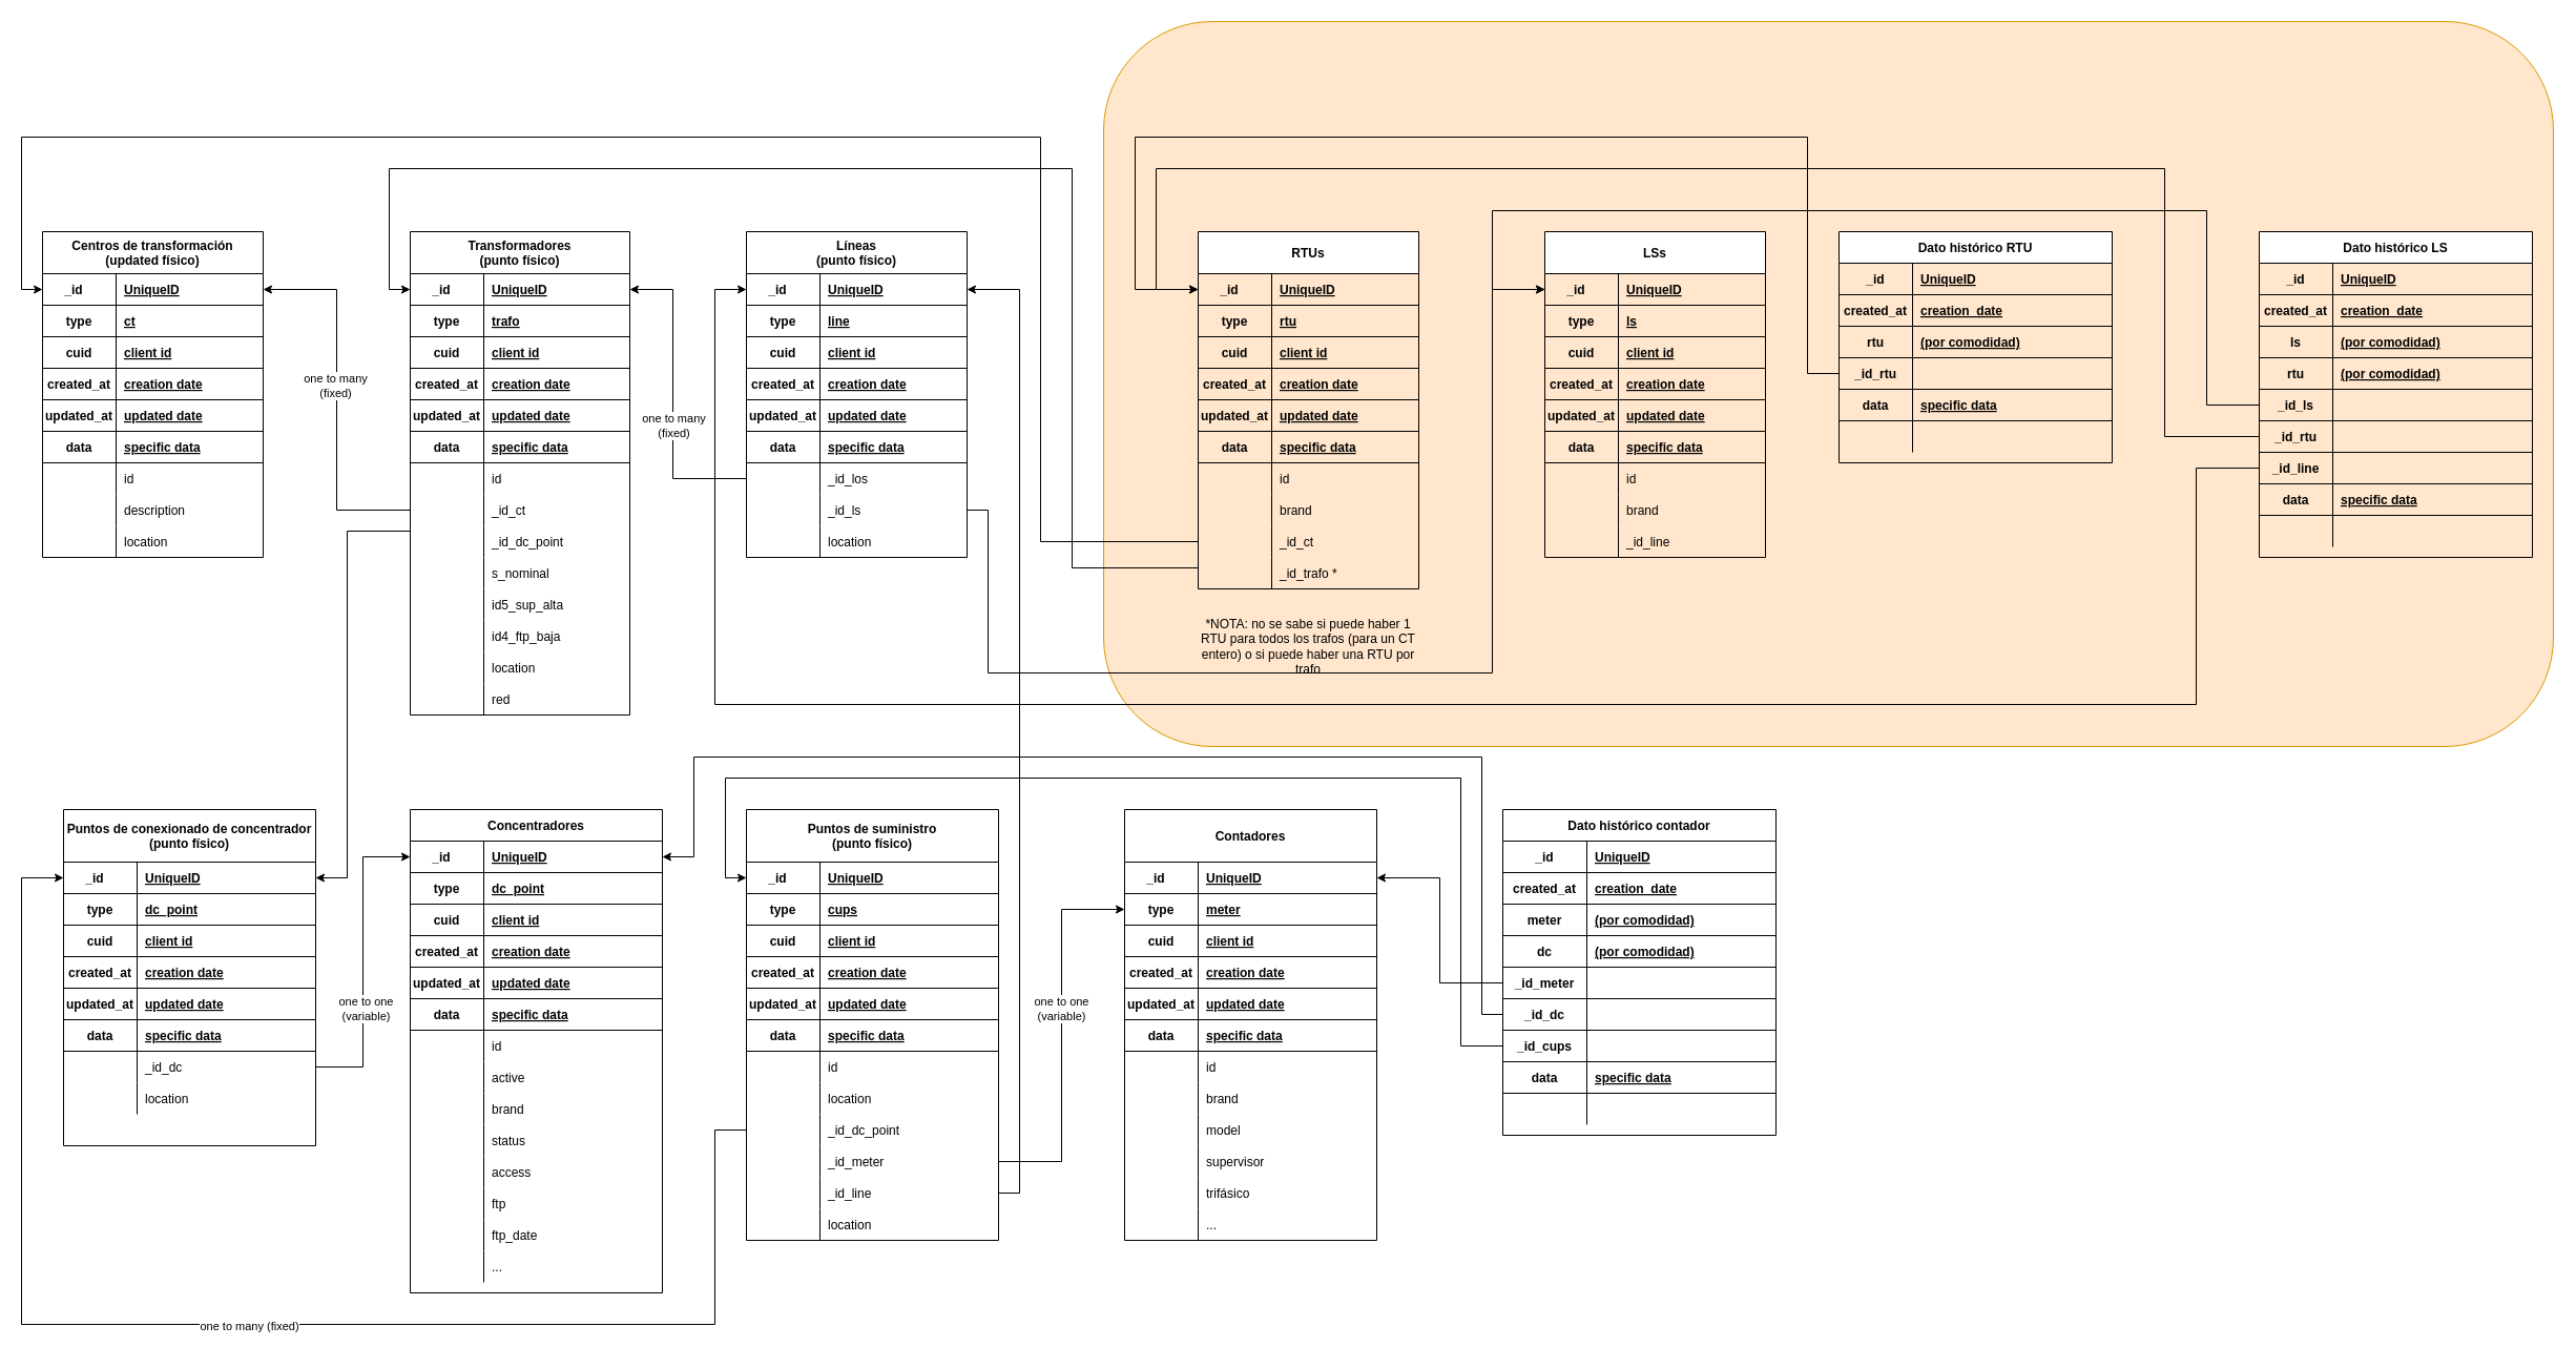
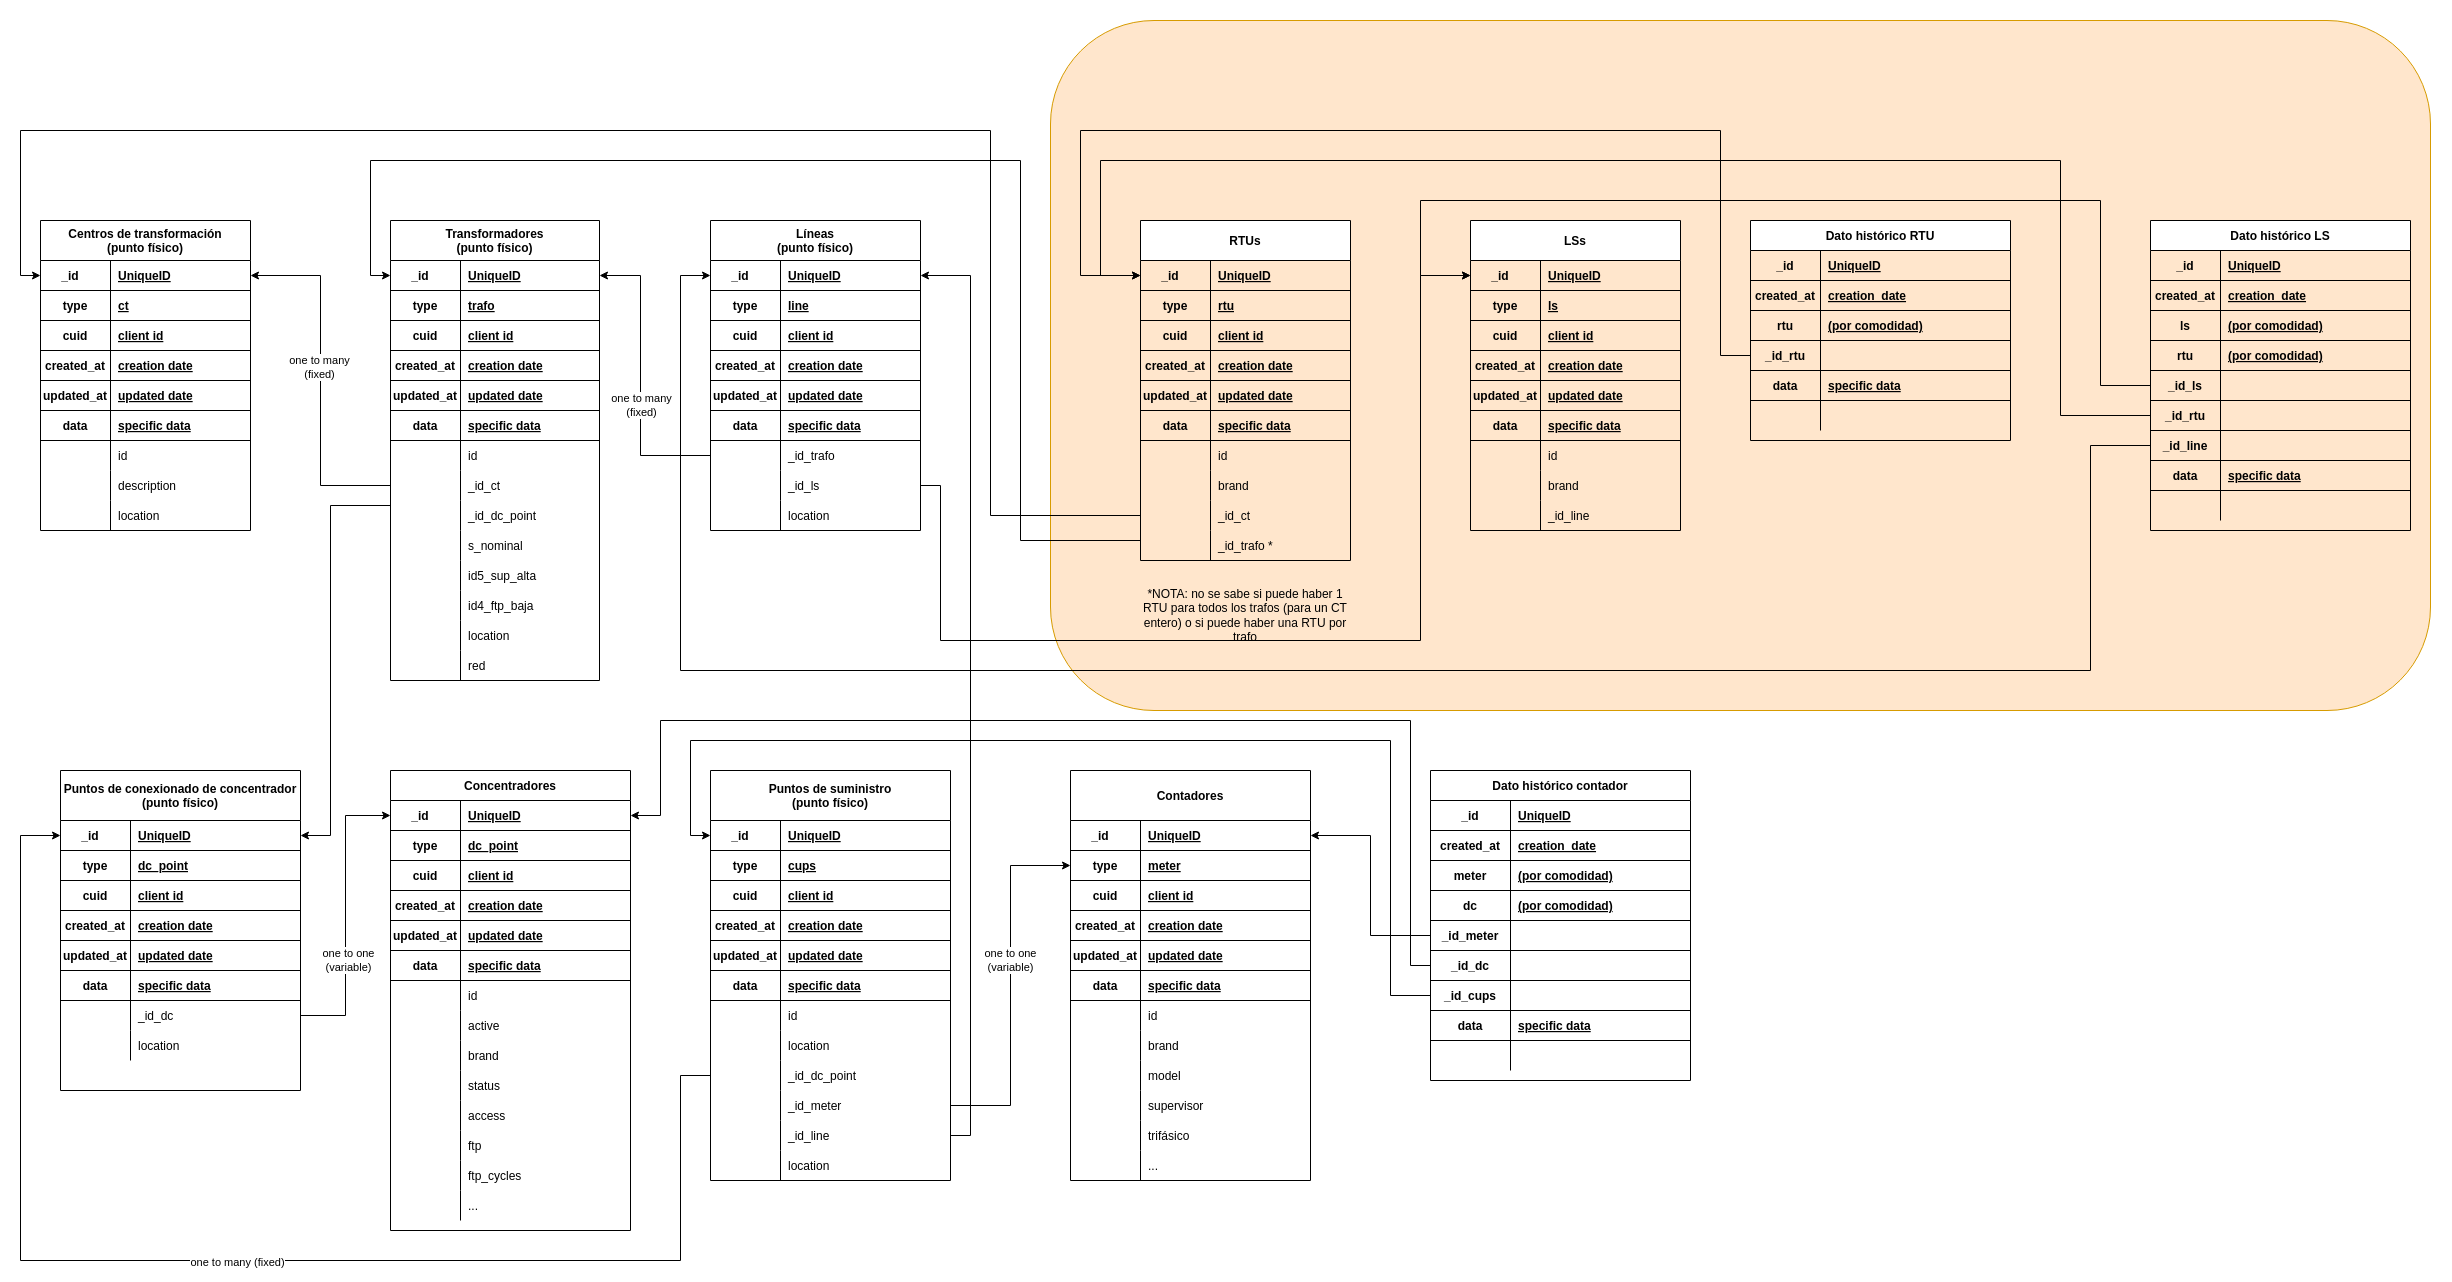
- <mxCell id="46" value="Centros de transformación&#10;(updated físico)" style="shape=table;startSize=40;container=1;collapsible=1;childLayout=tableLayout;fixedRows=1;rowLines=0;fontStyle=1;align=center;resizeLast=1;" vertex="1" parent="1"><mxGeometry x="40" y="220" width="210" height="310" as="geometry"><mxRectangle x="110" y="570" width="130" height="30" as="alternateBounds" /></mxGeometry></mxCell>
+ <mxCell id="46" value="Centros de transformación&#10;(punto físico)" style="shape=table;startSize=40;container=1;collapsible=1;childLayout=tableLayout;fixedRows=1;rowLines=0;fontStyle=1;align=center;resizeLast=1;" vertex="1" parent="1"><mxGeometry x="40" y="220" width="210" height="310" as="geometry"><mxRectangle x="110" y="570" width="130" height="30" as="alternateBounds" /></mxGeometry></mxCell>
- <mxCell id="97" value="_id_los" style="shape=partialRectangle;connectable=0;fillColor=none;top=0;left=0;bottom=0;right=0;align=left;spacingLeft=6;overflow=hidden;" vertex="1" parent="95"><mxGeometry x="70" width="140" height="30" as="geometry"><mxRectangle width="140" height="30" as="alternateBounds" /></mxGeometry></mxCell>
+ <mxCell id="97" value="_id_trafo" style="shape=partialRectangle;connectable=0;fillColor=none;top=0;left=0;bottom=0;right=0;align=left;spacingLeft=6;overflow=hidden;" vertex="1" parent="95"><mxGeometry x="70" width="140" height="30" as="geometry"><mxRectangle width="140" height="30" as="alternateBounds" /></mxGeometry></mxCell>
- <mxCell id="145" value="ftp_date" style="shape=partialRectangle;connectable=0;fillColor=none;top=0;left=0;bottom=0;right=0;align=left;spacingLeft=6;overflow=hidden;" vertex="1" parent="143"><mxGeometry x="70" width="170" height="30" as="geometry"><mxRectangle width="170" height="30" as="alternateBounds" /></mxGeometry></mxCell>
+ <mxCell id="145" value="ftp_cycles" style="shape=partialRectangle;connectable=0;fillColor=none;top=0;left=0;bottom=0;right=0;align=left;spacingLeft=6;overflow=hidden;" vertex="1" parent="143"><mxGeometry x="70" width="170" height="30" as="geometry"><mxRectangle width="170" height="30" as="alternateBounds" /></mxGeometry></mxCell>
